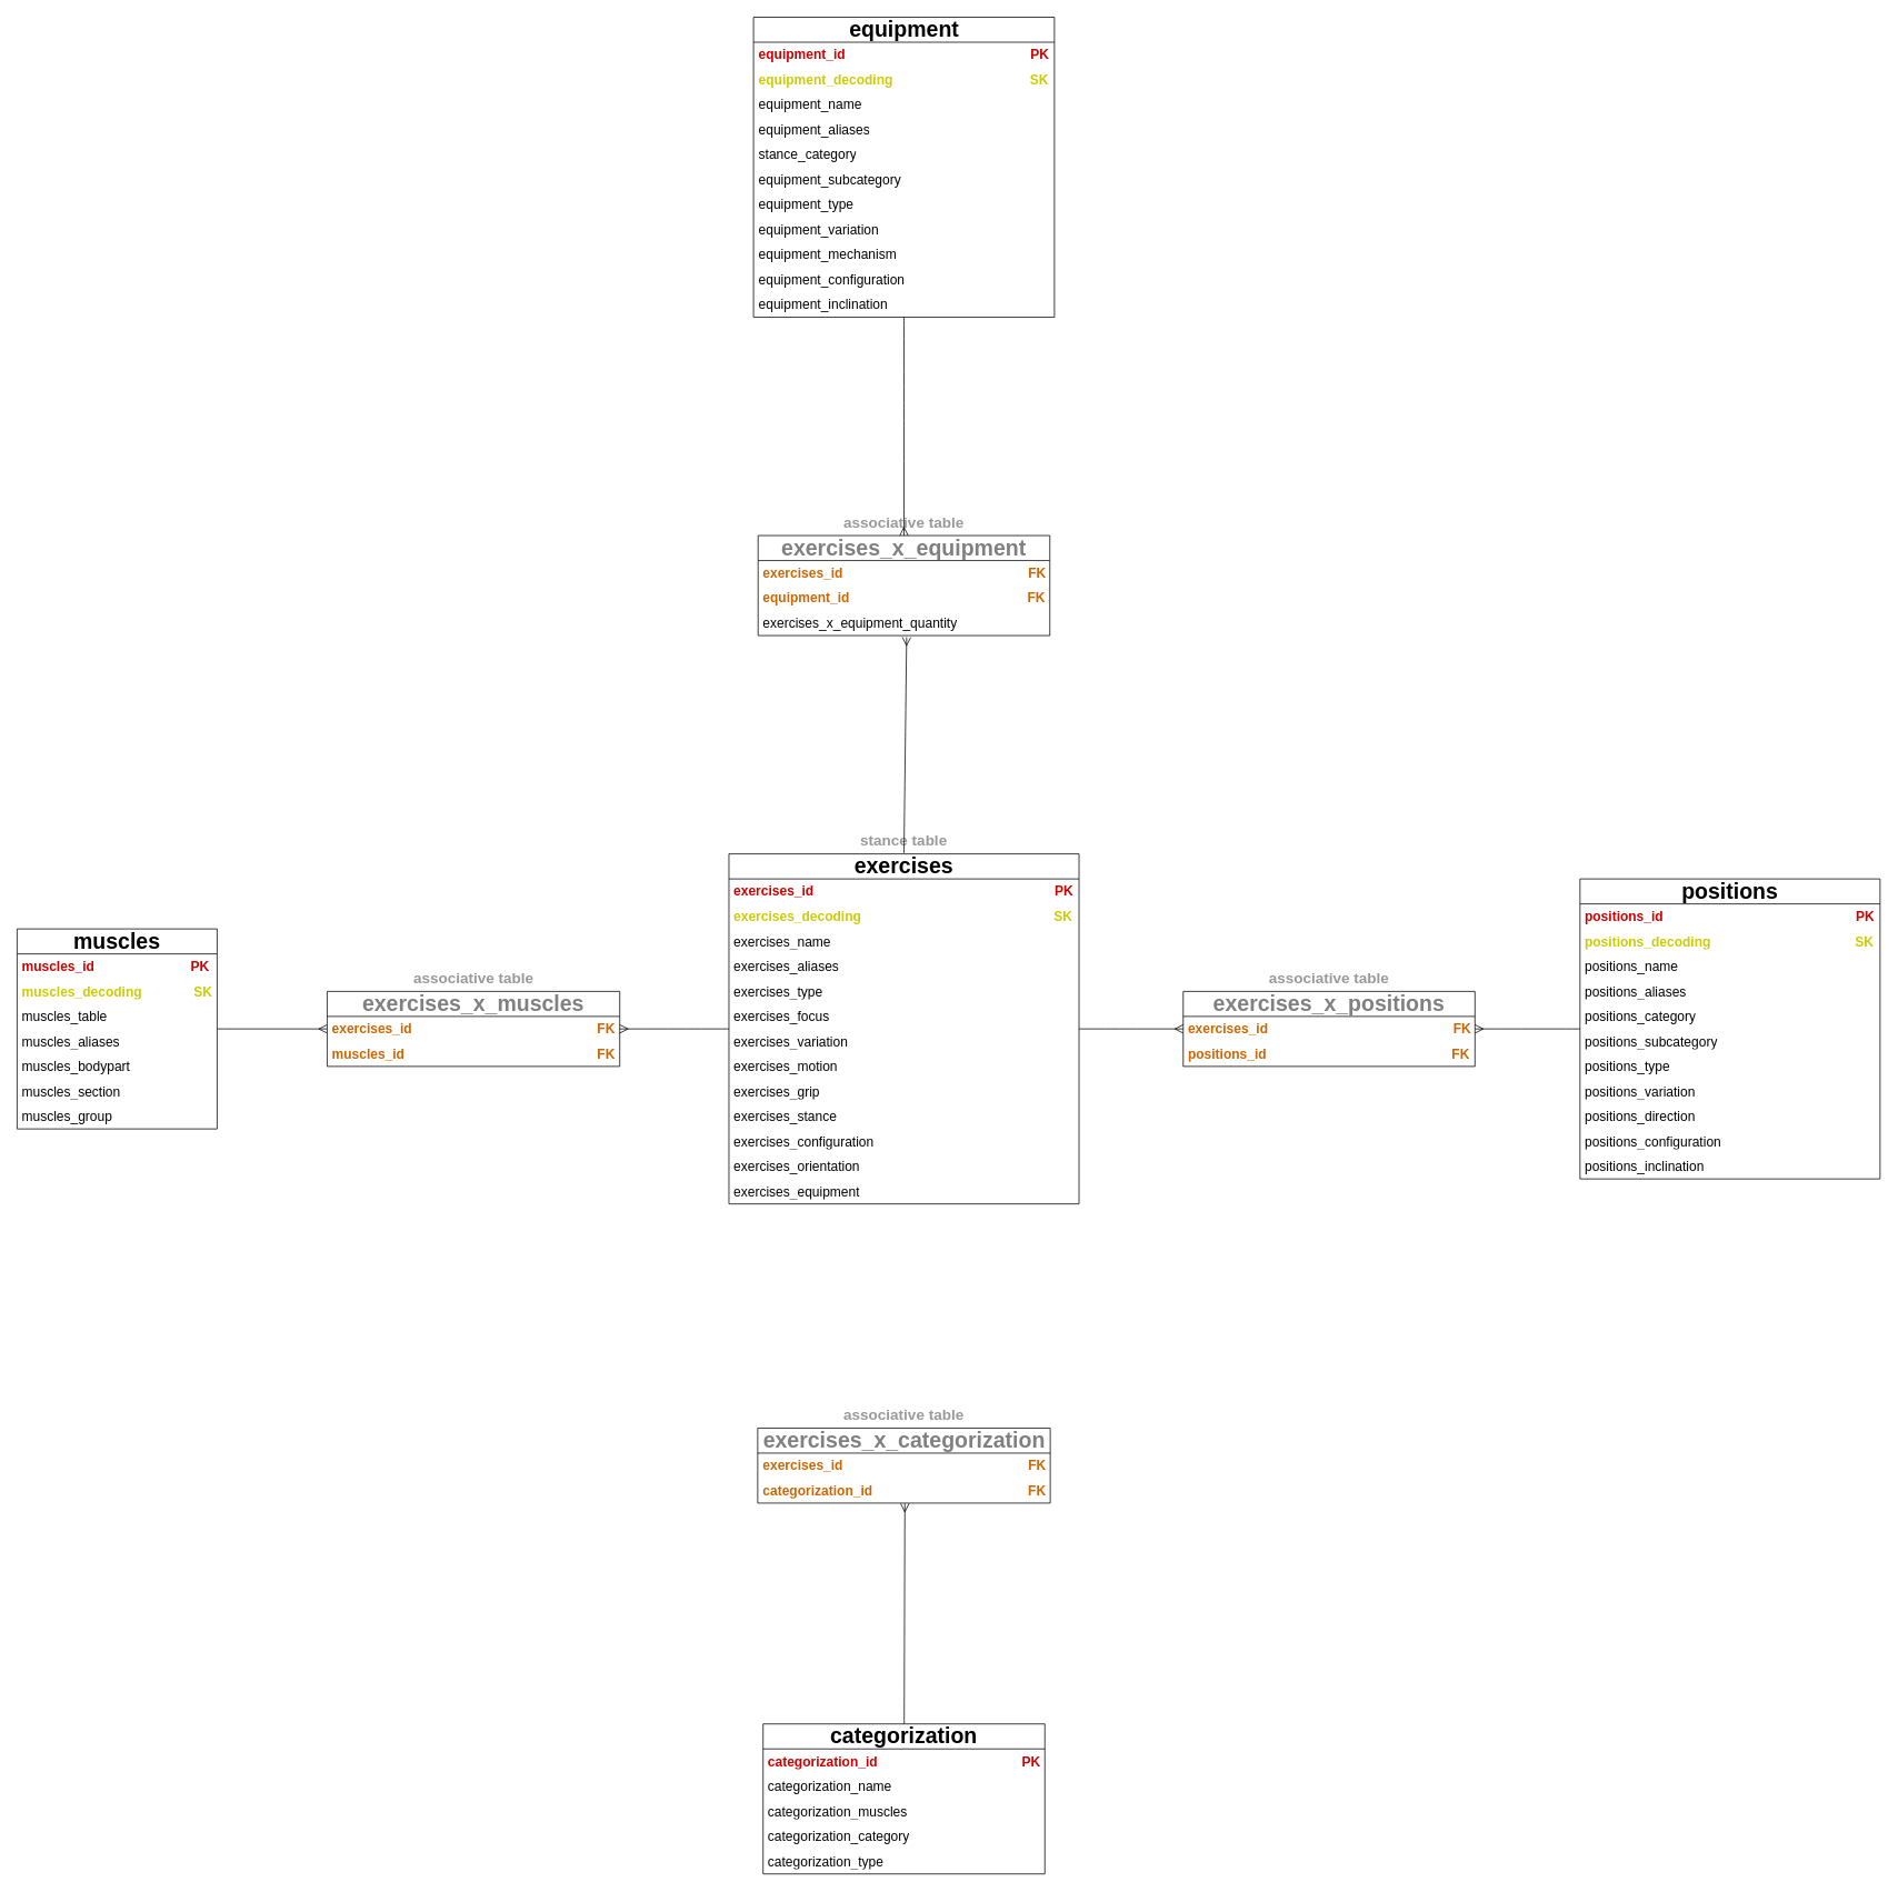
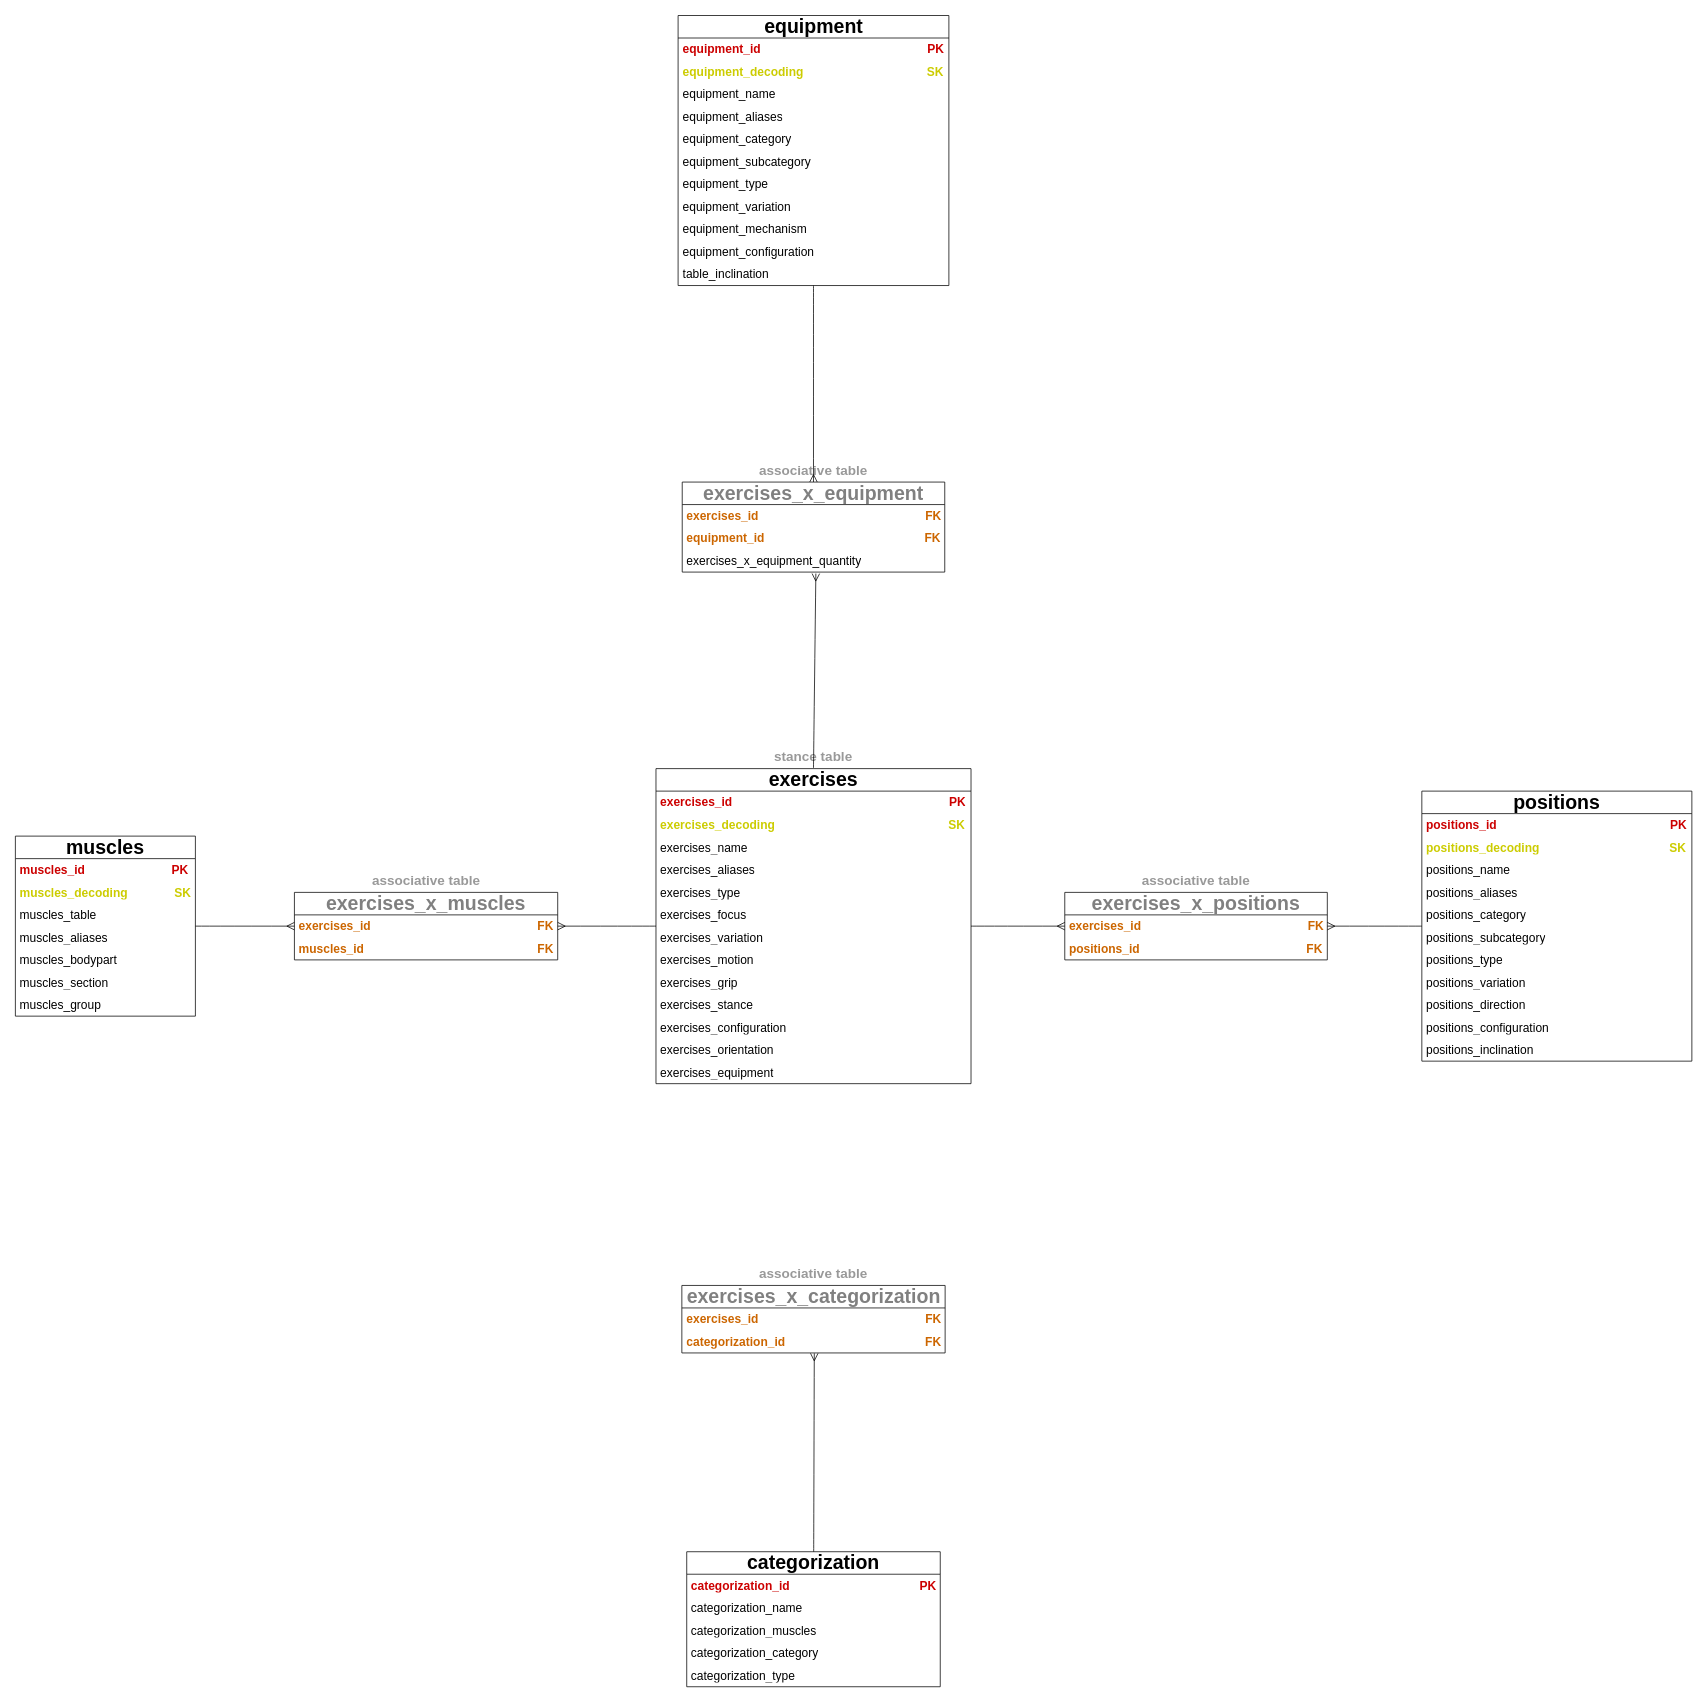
- <mxCell id="30" value="stance_category" style="text;strokeColor=none;fillColor=none;align=left;verticalAlign=middle;spacingLeft=4;spacingRight=4;overflow=hidden;points=[[0,0.5],[1,0.5]];portConstraint=eastwest;rotatable=0;whiteSpace=wrap;html=1;fontSize=16;" parent="25" vertex="1"><mxGeometry y="150" width="361" height="30" as="geometry" /></mxCell>
+ <mxCell id="30" value="equipment_category" style="text;strokeColor=none;fillColor=none;align=left;verticalAlign=middle;spacingLeft=4;spacingRight=4;overflow=hidden;points=[[0,0.5],[1,0.5]];portConstraint=eastwest;rotatable=0;whiteSpace=wrap;html=1;fontSize=16;" parent="25" vertex="1"><mxGeometry y="150" width="361" height="30" as="geometry" /></mxCell>
- <mxCell id="36" value="equipment_inclination" style="text;strokeColor=none;fillColor=none;align=left;verticalAlign=middle;spacingLeft=4;spacingRight=4;overflow=hidden;points=[[0,0.5],[1,0.5]];portConstraint=eastwest;rotatable=0;whiteSpace=wrap;html=1;fontSize=16;" parent="25" vertex="1"><mxGeometry y="330" width="361" height="30" as="geometry" /></mxCell>
+ <mxCell id="36" value="table_inclination" style="text;strokeColor=none;fillColor=none;align=left;verticalAlign=middle;spacingLeft=4;spacingRight=4;overflow=hidden;points=[[0,0.5],[1,0.5]];portConstraint=eastwest;rotatable=0;whiteSpace=wrap;html=1;fontSize=16;" parent="25" vertex="1"><mxGeometry y="330" width="361" height="30" as="geometry" /></mxCell>
